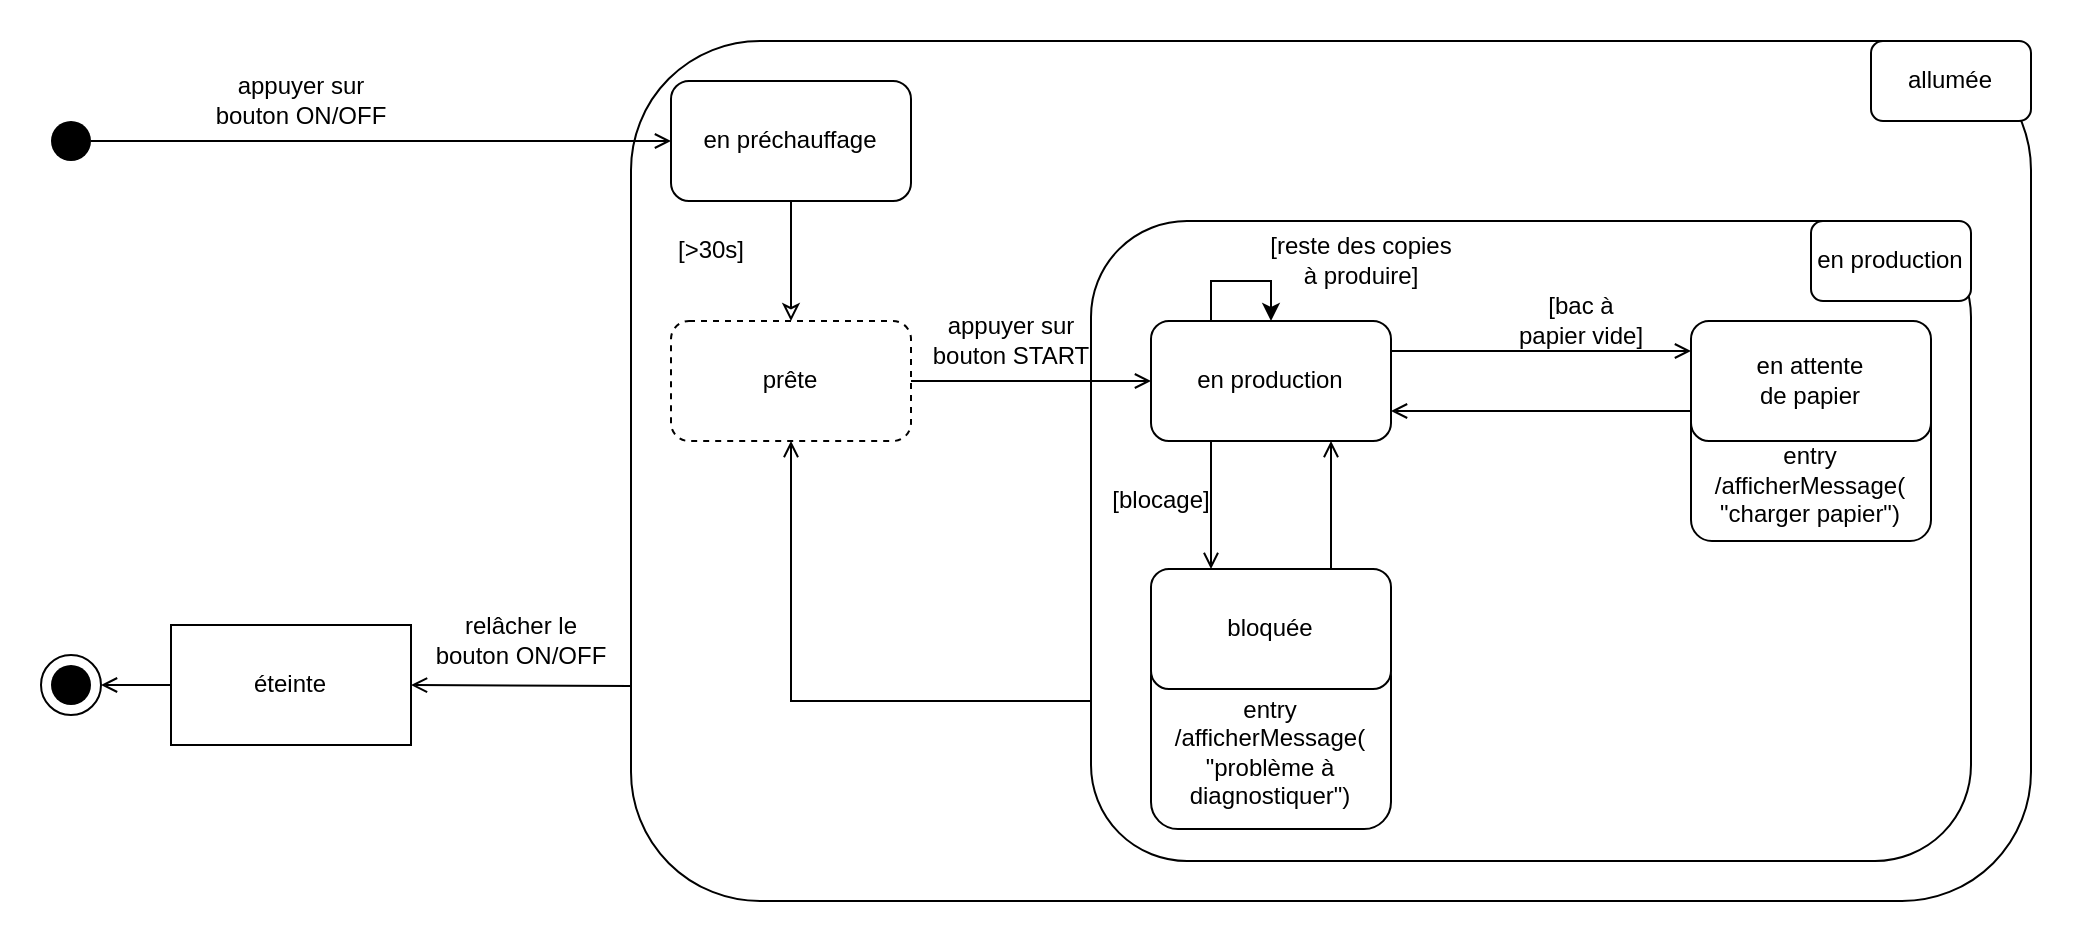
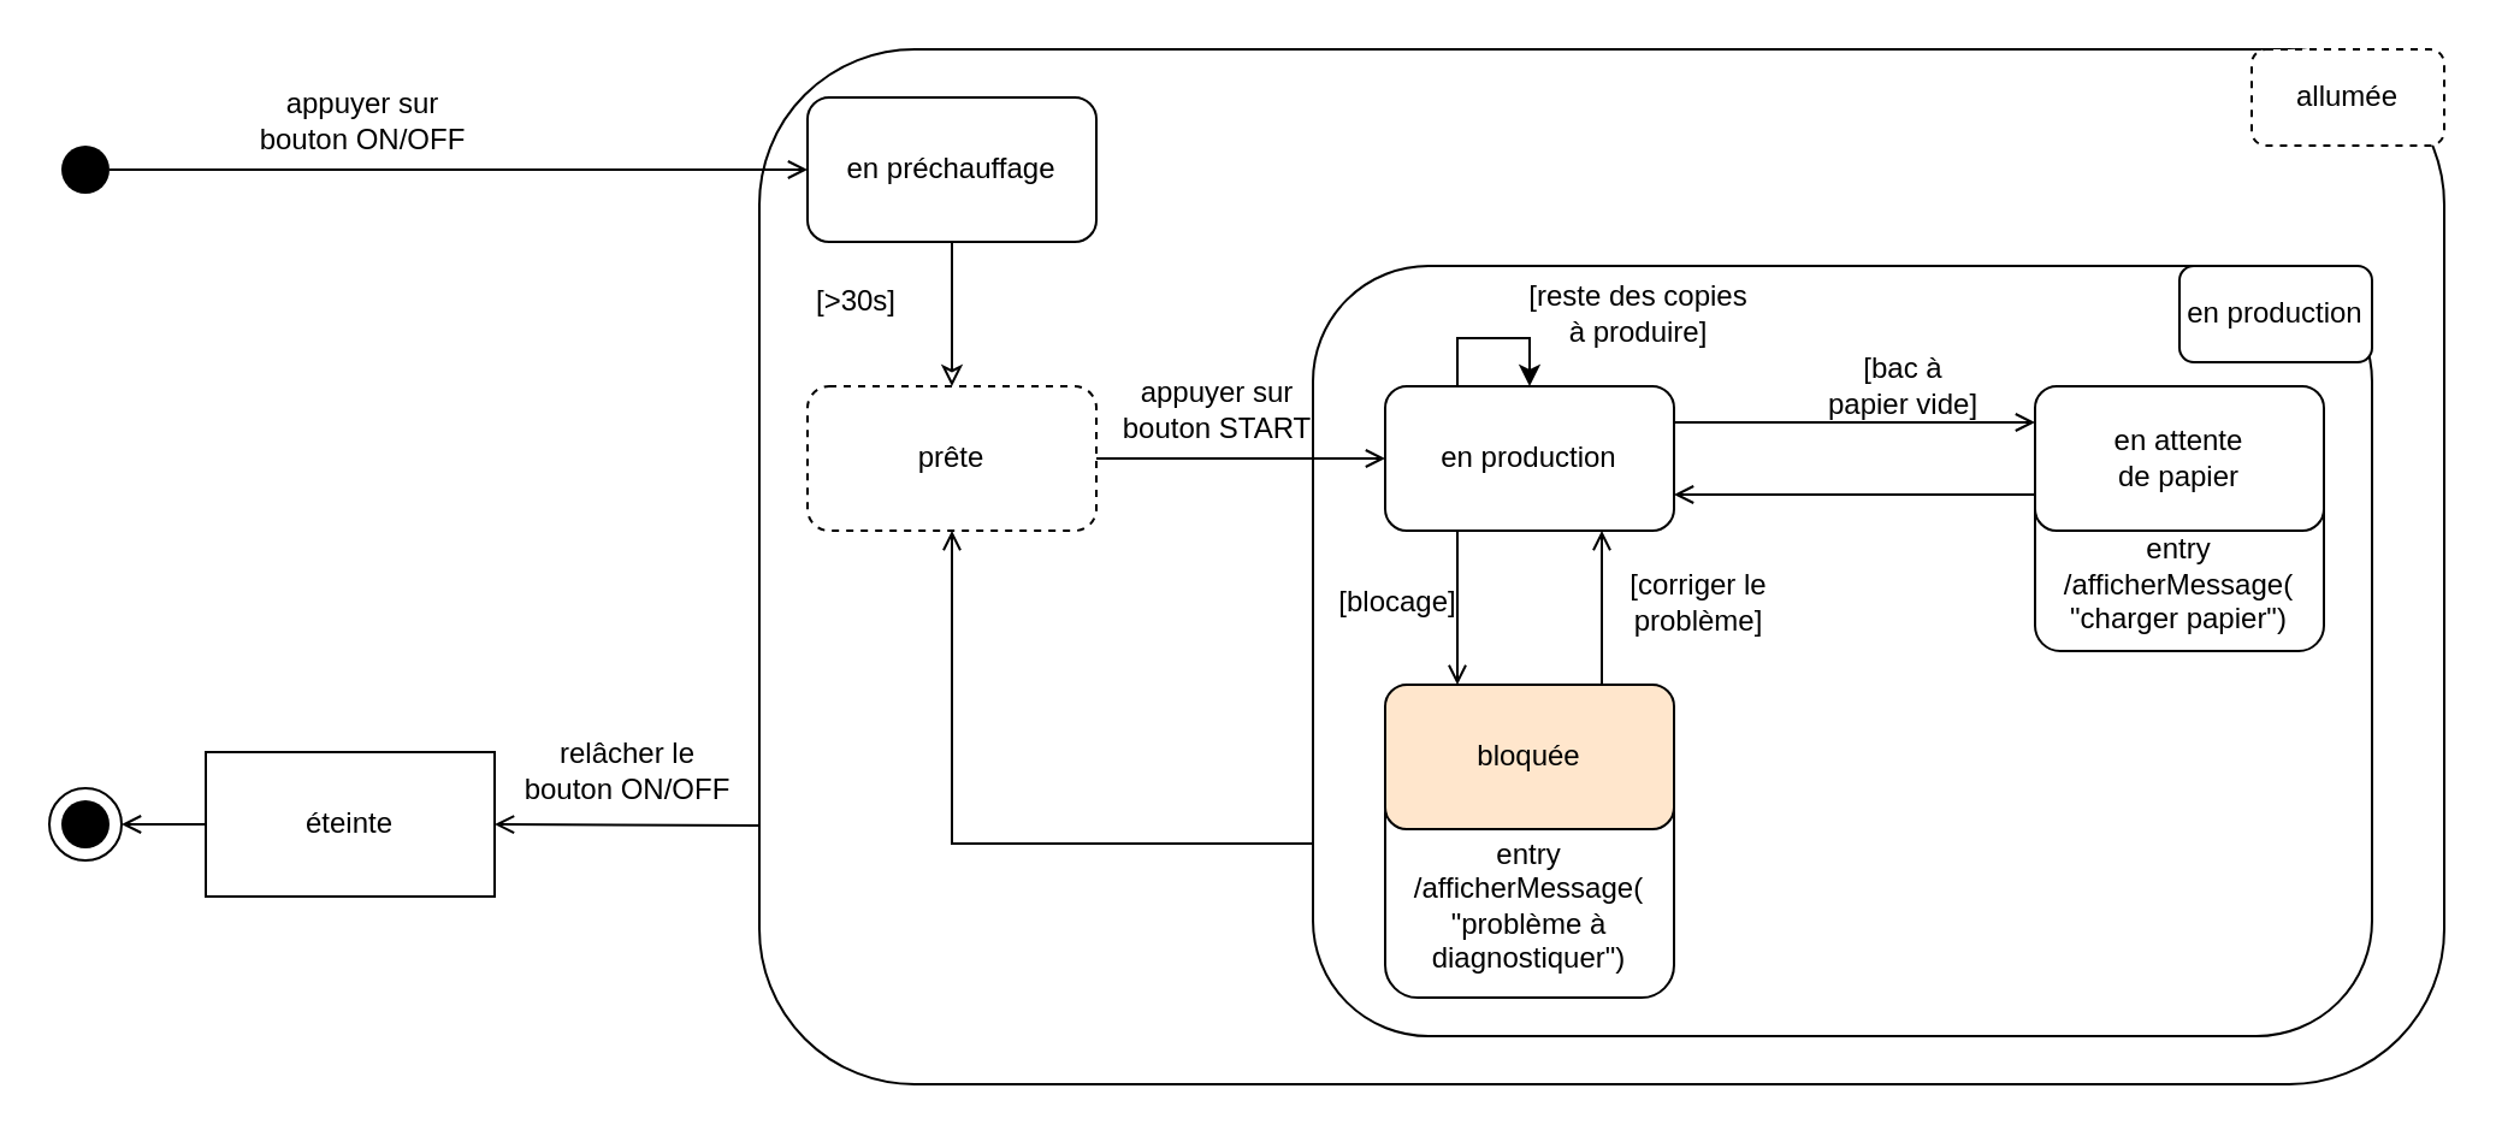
- <mxCell id="13" value="allumée" style="rounded=1;whiteSpace=wrap;html=1;" vertex="1" parent="1"><mxGeometry x="935" y="20" width="80" height="40" as="geometry" /></mxCell>
+ <mxCell id="13" value="allumée" style="rounded=1;whiteSpace=wrap;html=1;dashed=1;" vertex="1" parent="1"><mxGeometry x="935" y="20" width="80" height="40" as="geometry" /></mxCell>
+ <mxCell id="27" value="[corriger le&lt;br&gt;problème]" style="text;html=1;align=center;verticalAlign=middle;resizable=0;points=[];autosize=1;strokeColor=none;fillColor=none;" vertex="1" parent="1"><mxGeometry x="665" y="230" width="80" height="40" as="geometry" /></mxCell>
- <mxCell id="22" value="bloquée" style="rounded=1;whiteSpace=wrap;html=1;" vertex="1" parent="1"><mxGeometry x="575" y="284" width="120" height="60" as="geometry" /></mxCell>
+ <mxCell id="22" value="bloquée" style="rounded=1;whiteSpace=wrap;html=1;fillColor=#ffe6cc;" vertex="1" parent="1"><mxGeometry x="575" y="284" width="120" height="60" as="geometry" /></mxCell>
